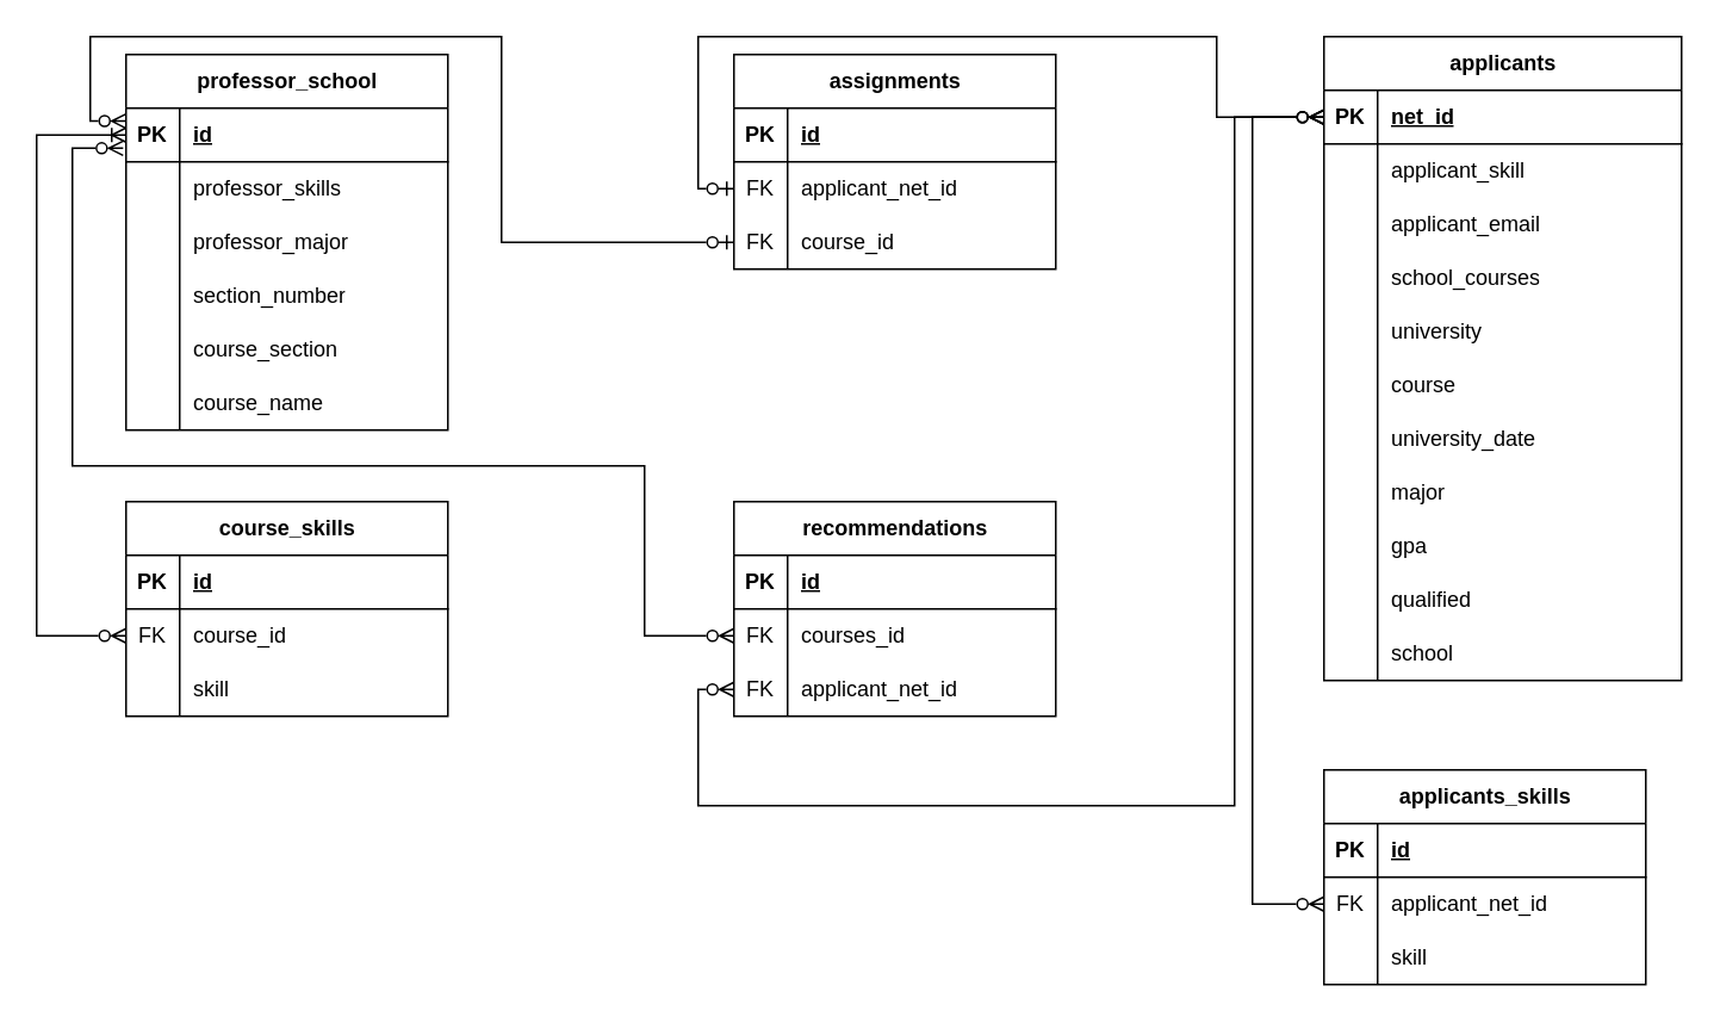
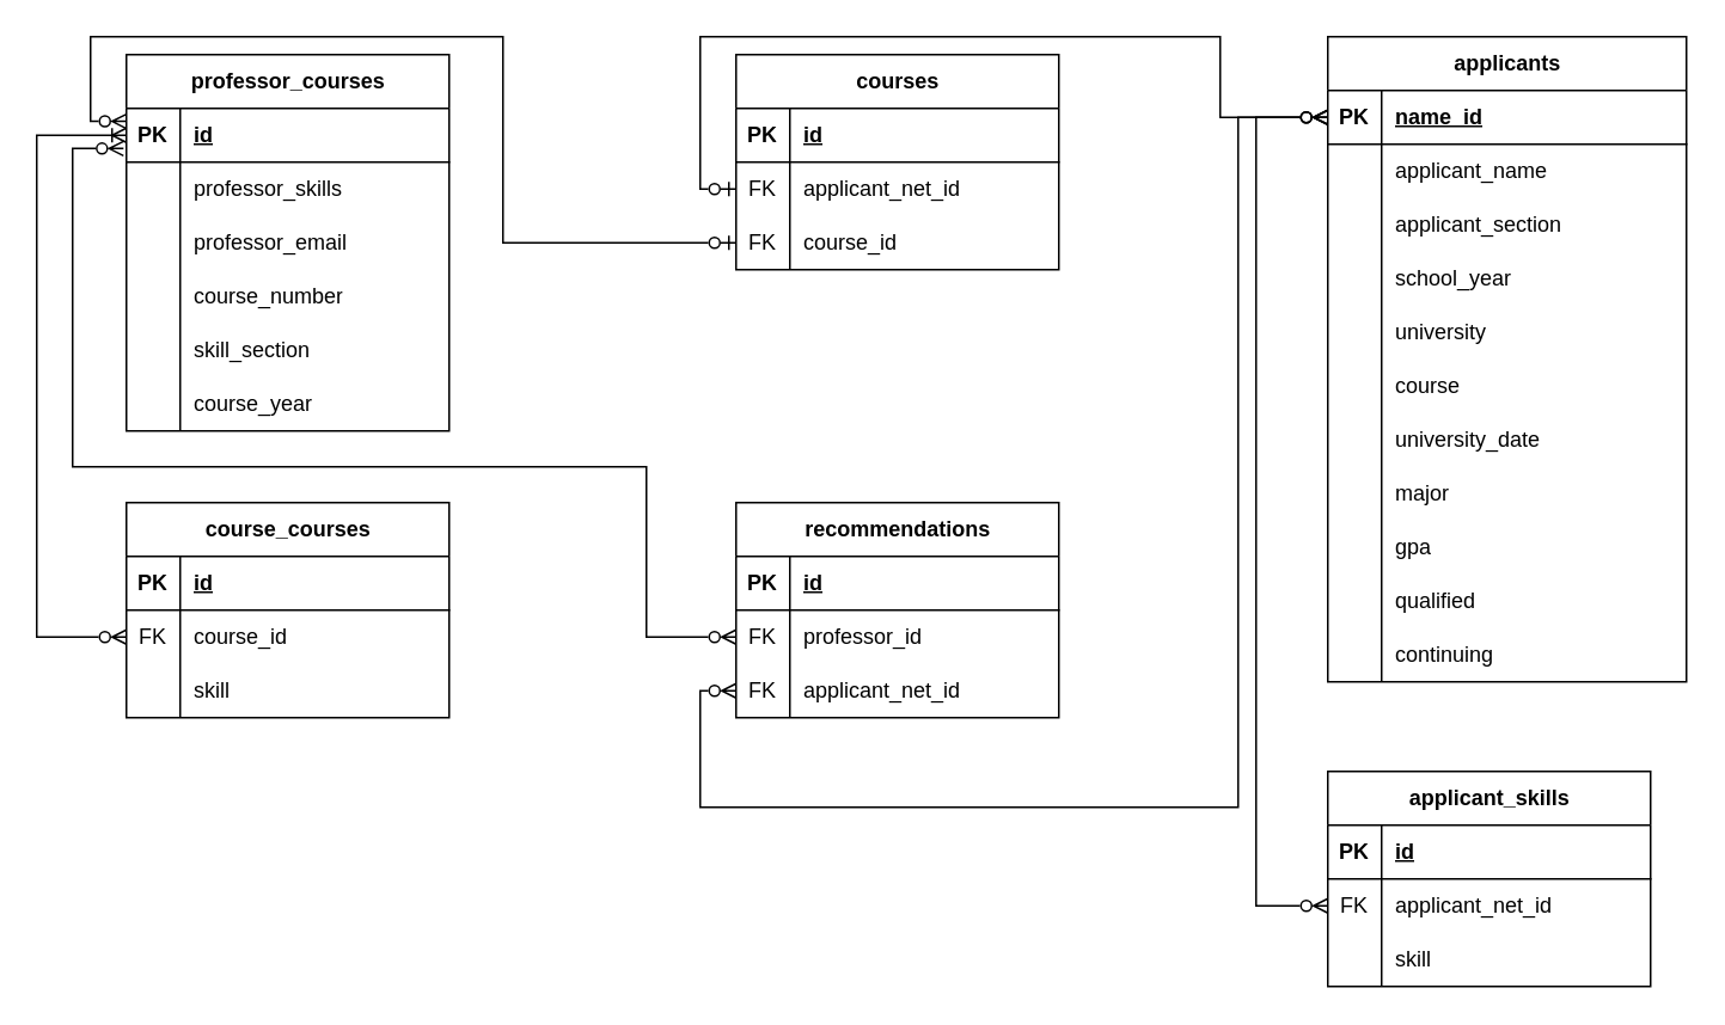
- <mxCell id="2" value="professor_school" style="shape=table;startSize=30;container=1;collapsible=1;childLayout=tableLayout;fixedRows=1;rowLines=0;fontStyle=1;align=center;resizeLast=1;html=1;" parent="1" vertex="1"><mxGeometry x="70" y="30" width="180" height="210" as="geometry" /></mxCell>
+ <mxCell id="2" value="professor_courses" style="shape=table;startSize=30;container=1;collapsible=1;childLayout=tableLayout;fixedRows=1;rowLines=0;fontStyle=1;align=center;resizeLast=1;html=1;" parent="1" vertex="1"><mxGeometry x="70" y="30" width="180" height="210" as="geometry" /></mxCell>
- <mxCell id="65" value="assignments" style="shape=table;startSize=30;container=1;collapsible=1;childLayout=tableLayout;fixedRows=1;rowLines=0;fontStyle=1;align=center;resizeLast=1;html=1;" parent="1" vertex="1"><mxGeometry x="410" y="30" width="180" height="120" as="geometry" /></mxCell>
+ <mxCell id="65" value="courses" style="shape=table;startSize=30;container=1;collapsible=1;childLayout=tableLayout;fixedRows=1;rowLines=0;fontStyle=1;align=center;resizeLast=1;html=1;" parent="1" vertex="1"><mxGeometry x="410" y="30" width="180" height="120" as="geometry" /></mxCell>
- <mxCell id="34" value="net_id" style="shape=partialRectangle;connectable=0;fillColor=none;top=0;left=0;bottom=0;right=0;align=left;spacingLeft=6;fontStyle=5;overflow=hidden;whiteSpace=wrap;html=1;" parent="32" vertex="1"><mxGeometry x="30" width="170" height="30" as="geometry"><mxRectangle width="170" height="30" as="alternateBounds" /></mxGeometry></mxCell>
+ <mxCell id="34" value="name_id" style="shape=partialRectangle;connectable=0;fillColor=none;top=0;left=0;bottom=0;right=0;align=left;spacingLeft=6;fontStyle=5;overflow=hidden;whiteSpace=wrap;html=1;" parent="32" vertex="1"><mxGeometry x="30" width="170" height="30" as="geometry"><mxRectangle width="170" height="30" as="alternateBounds" /></mxGeometry></mxCell>
- <mxCell id="37" value="applicant_skill" style="shape=partialRectangle;connectable=0;fillColor=none;top=0;left=0;bottom=0;right=0;align=left;spacingLeft=6;overflow=hidden;whiteSpace=wrap;html=1;" parent="35" vertex="1"><mxGeometry x="30" width="170" height="30" as="geometry"><mxRectangle width="170" height="30" as="alternateBounds" /></mxGeometry></mxCell>
+ <mxCell id="37" value="applicant_name" style="shape=partialRectangle;connectable=0;fillColor=none;top=0;left=0;bottom=0;right=0;align=left;spacingLeft=6;overflow=hidden;whiteSpace=wrap;html=1;" parent="35" vertex="1"><mxGeometry x="30" width="170" height="30" as="geometry"><mxRectangle width="170" height="30" as="alternateBounds" /></mxGeometry></mxCell>
- <mxCell id="40" value="applicant_email" style="shape=partialRectangle;connectable=0;fillColor=none;top=0;left=0;bottom=0;right=0;align=left;spacingLeft=6;overflow=hidden;whiteSpace=wrap;html=1;" parent="38" vertex="1"><mxGeometry x="30" width="170" height="30" as="geometry"><mxRectangle width="170" height="30" as="alternateBounds" /></mxGeometry></mxCell>
+ <mxCell id="40" value="applicant_section" style="shape=partialRectangle;connectable=0;fillColor=none;top=0;left=0;bottom=0;right=0;align=left;spacingLeft=6;overflow=hidden;whiteSpace=wrap;html=1;" parent="38" vertex="1"><mxGeometry x="30" width="170" height="30" as="geometry"><mxRectangle width="170" height="30" as="alternateBounds" /></mxGeometry></mxCell>
- <mxCell id="11" value="professor_major" style="shape=partialRectangle;connectable=0;fillColor=none;top=0;left=0;bottom=0;right=0;align=left;spacingLeft=6;overflow=hidden;whiteSpace=wrap;html=1;" parent="9" vertex="1"><mxGeometry x="30" width="150" height="30" as="geometry"><mxRectangle width="150" height="30" as="alternateBounds" /></mxGeometry></mxCell>
+ <mxCell id="11" value="professor_email" style="shape=partialRectangle;connectable=0;fillColor=none;top=0;left=0;bottom=0;right=0;align=left;spacingLeft=6;overflow=hidden;whiteSpace=wrap;html=1;" parent="9" vertex="1"><mxGeometry x="30" width="150" height="30" as="geometry"><mxRectangle width="150" height="30" as="alternateBounds" /></mxGeometry></mxCell>
- <mxCell id="43" value="school_courses" style="shape=partialRectangle;connectable=0;fillColor=none;top=0;left=0;bottom=0;right=0;align=left;spacingLeft=6;overflow=hidden;whiteSpace=wrap;html=1;" parent="41" vertex="1"><mxGeometry x="30" width="170" height="30" as="geometry"><mxRectangle width="170" height="30" as="alternateBounds" /></mxGeometry></mxCell>
+ <mxCell id="43" value="school_year" style="shape=partialRectangle;connectable=0;fillColor=none;top=0;left=0;bottom=0;right=0;align=left;spacingLeft=6;overflow=hidden;whiteSpace=wrap;html=1;" parent="41" vertex="1"><mxGeometry x="30" width="170" height="30" as="geometry"><mxRectangle width="170" height="30" as="alternateBounds" /></mxGeometry></mxCell>
- <mxCell id="14" value="section_number" style="shape=partialRectangle;connectable=0;fillColor=none;top=0;left=0;bottom=0;right=0;align=left;spacingLeft=6;overflow=hidden;whiteSpace=wrap;html=1;" parent="12" vertex="1"><mxGeometry x="30" width="150" height="30" as="geometry"><mxRectangle width="150" height="30" as="alternateBounds" /></mxGeometry></mxCell>
+ <mxCell id="14" value="course_number" style="shape=partialRectangle;connectable=0;fillColor=none;top=0;left=0;bottom=0;right=0;align=left;spacingLeft=6;overflow=hidden;whiteSpace=wrap;html=1;" parent="12" vertex="1"><mxGeometry x="30" width="150" height="30" as="geometry"><mxRectangle width="150" height="30" as="alternateBounds" /></mxGeometry></mxCell>
- <mxCell id="17" value="course_section" style="shape=partialRectangle;connectable=0;fillColor=none;top=0;left=0;bottom=0;right=0;align=left;spacingLeft=6;overflow=hidden;whiteSpace=wrap;html=1;" parent="15" vertex="1"><mxGeometry x="30" width="150" height="30" as="geometry"><mxRectangle width="150" height="30" as="alternateBounds" /></mxGeometry></mxCell>
+ <mxCell id="17" value="skill_section" style="shape=partialRectangle;connectable=0;fillColor=none;top=0;left=0;bottom=0;right=0;align=left;spacingLeft=6;overflow=hidden;whiteSpace=wrap;html=1;" parent="15" vertex="1"><mxGeometry x="30" width="150" height="30" as="geometry"><mxRectangle width="150" height="30" as="alternateBounds" /></mxGeometry></mxCell>
- <mxCell id="20" value="course_name" style="shape=partialRectangle;connectable=0;fillColor=none;top=0;left=0;bottom=0;right=0;align=left;spacingLeft=6;overflow=hidden;whiteSpace=wrap;html=1;" vertex="1" parent="18"><mxGeometry x="30" width="150" height="30" as="geometry"><mxRectangle width="150" height="30" as="alternateBounds" /></mxGeometry></mxCell>
+ <mxCell id="20" value="course_year" style="shape=partialRectangle;connectable=0;fillColor=none;top=0;left=0;bottom=0;right=0;align=left;spacingLeft=6;overflow=hidden;whiteSpace=wrap;html=1;" vertex="1" parent="18"><mxGeometry x="30" width="150" height="30" as="geometry"><mxRectangle width="150" height="30" as="alternateBounds" /></mxGeometry></mxCell>
- <mxCell id="75" value="course_skills" style="shape=table;startSize=30;container=1;collapsible=1;childLayout=tableLayout;fixedRows=1;rowLines=0;fontStyle=1;align=center;resizeLast=1;html=1;" parent="1" vertex="1"><mxGeometry x="70" y="280" width="180" height="120" as="geometry" /></mxCell>
+ <mxCell id="75" value="course_courses" style="shape=table;startSize=30;container=1;collapsible=1;childLayout=tableLayout;fixedRows=1;rowLines=0;fontStyle=1;align=center;resizeLast=1;html=1;" parent="1" vertex="1"><mxGeometry x="70" y="280" width="180" height="120" as="geometry" /></mxCell>
- <mxCell id="27" value="courses_id" style="shape=partialRectangle;connectable=0;fillColor=none;top=0;left=0;bottom=0;right=0;align=left;spacingLeft=6;overflow=hidden;whiteSpace=wrap;html=1;" parent="25" vertex="1"><mxGeometry x="30" width="150" height="30" as="geometry"><mxRectangle width="150" height="30" as="alternateBounds" /></mxGeometry></mxCell>
+ <mxCell id="27" value="professor_id" style="shape=partialRectangle;connectable=0;fillColor=none;top=0;left=0;bottom=0;right=0;align=left;spacingLeft=6;overflow=hidden;whiteSpace=wrap;html=1;" parent="25" vertex="1"><mxGeometry x="30" width="150" height="30" as="geometry"><mxRectangle width="150" height="30" as="alternateBounds" /></mxGeometry></mxCell>
- <mxCell id="64" value="school" style="shape=partialRectangle;connectable=0;fillColor=none;top=0;left=0;bottom=0;right=0;align=left;spacingLeft=6;overflow=hidden;whiteSpace=wrap;html=1;" vertex="1" parent="62"><mxGeometry x="30" width="170" height="30" as="geometry"><mxRectangle width="170" height="30" as="alternateBounds" /></mxGeometry></mxCell>
+ <mxCell id="64" value="continuing" style="shape=partialRectangle;connectable=0;fillColor=none;top=0;left=0;bottom=0;right=0;align=left;spacingLeft=6;overflow=hidden;whiteSpace=wrap;html=1;" vertex="1" parent="62"><mxGeometry x="30" width="170" height="30" as="geometry"><mxRectangle width="170" height="30" as="alternateBounds" /></mxGeometry></mxCell>
- <mxCell id="85" value="applicants_skills" style="shape=table;startSize=30;container=1;collapsible=1;childLayout=tableLayout;fixedRows=1;rowLines=0;fontStyle=1;align=center;resizeLast=1;html=1;" parent="1" vertex="1"><mxGeometry x="740" y="430" width="180" height="120" as="geometry" /></mxCell>
+ <mxCell id="85" value="applicant_skills" style="shape=table;startSize=30;container=1;collapsible=1;childLayout=tableLayout;fixedRows=1;rowLines=0;fontStyle=1;align=center;resizeLast=1;html=1;" parent="1" vertex="1"><mxGeometry x="740" y="430" width="180" height="120" as="geometry" /></mxCell>
